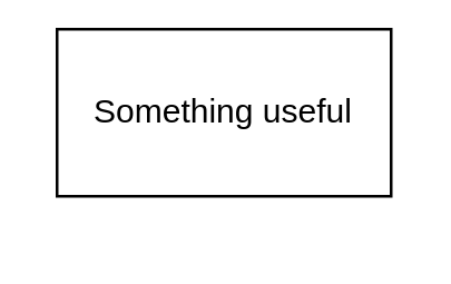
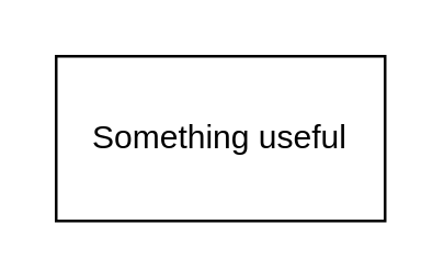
- <mxCell id="2" value="Something useful" style="rounded=0;whiteSpace=wrap;html=1;" vertex="1" parent="1"><mxGeometry x="20" y="10" width="120" height="60" as="geometry" /></mxCell>
+ <mxCell id="2" value="Something useful" style="rounded=0;whiteSpace=wrap;html=1;" vertex="1" parent="1"><mxGeometry x="20" y="20" width="120" height="60" as="geometry" /></mxCell>
